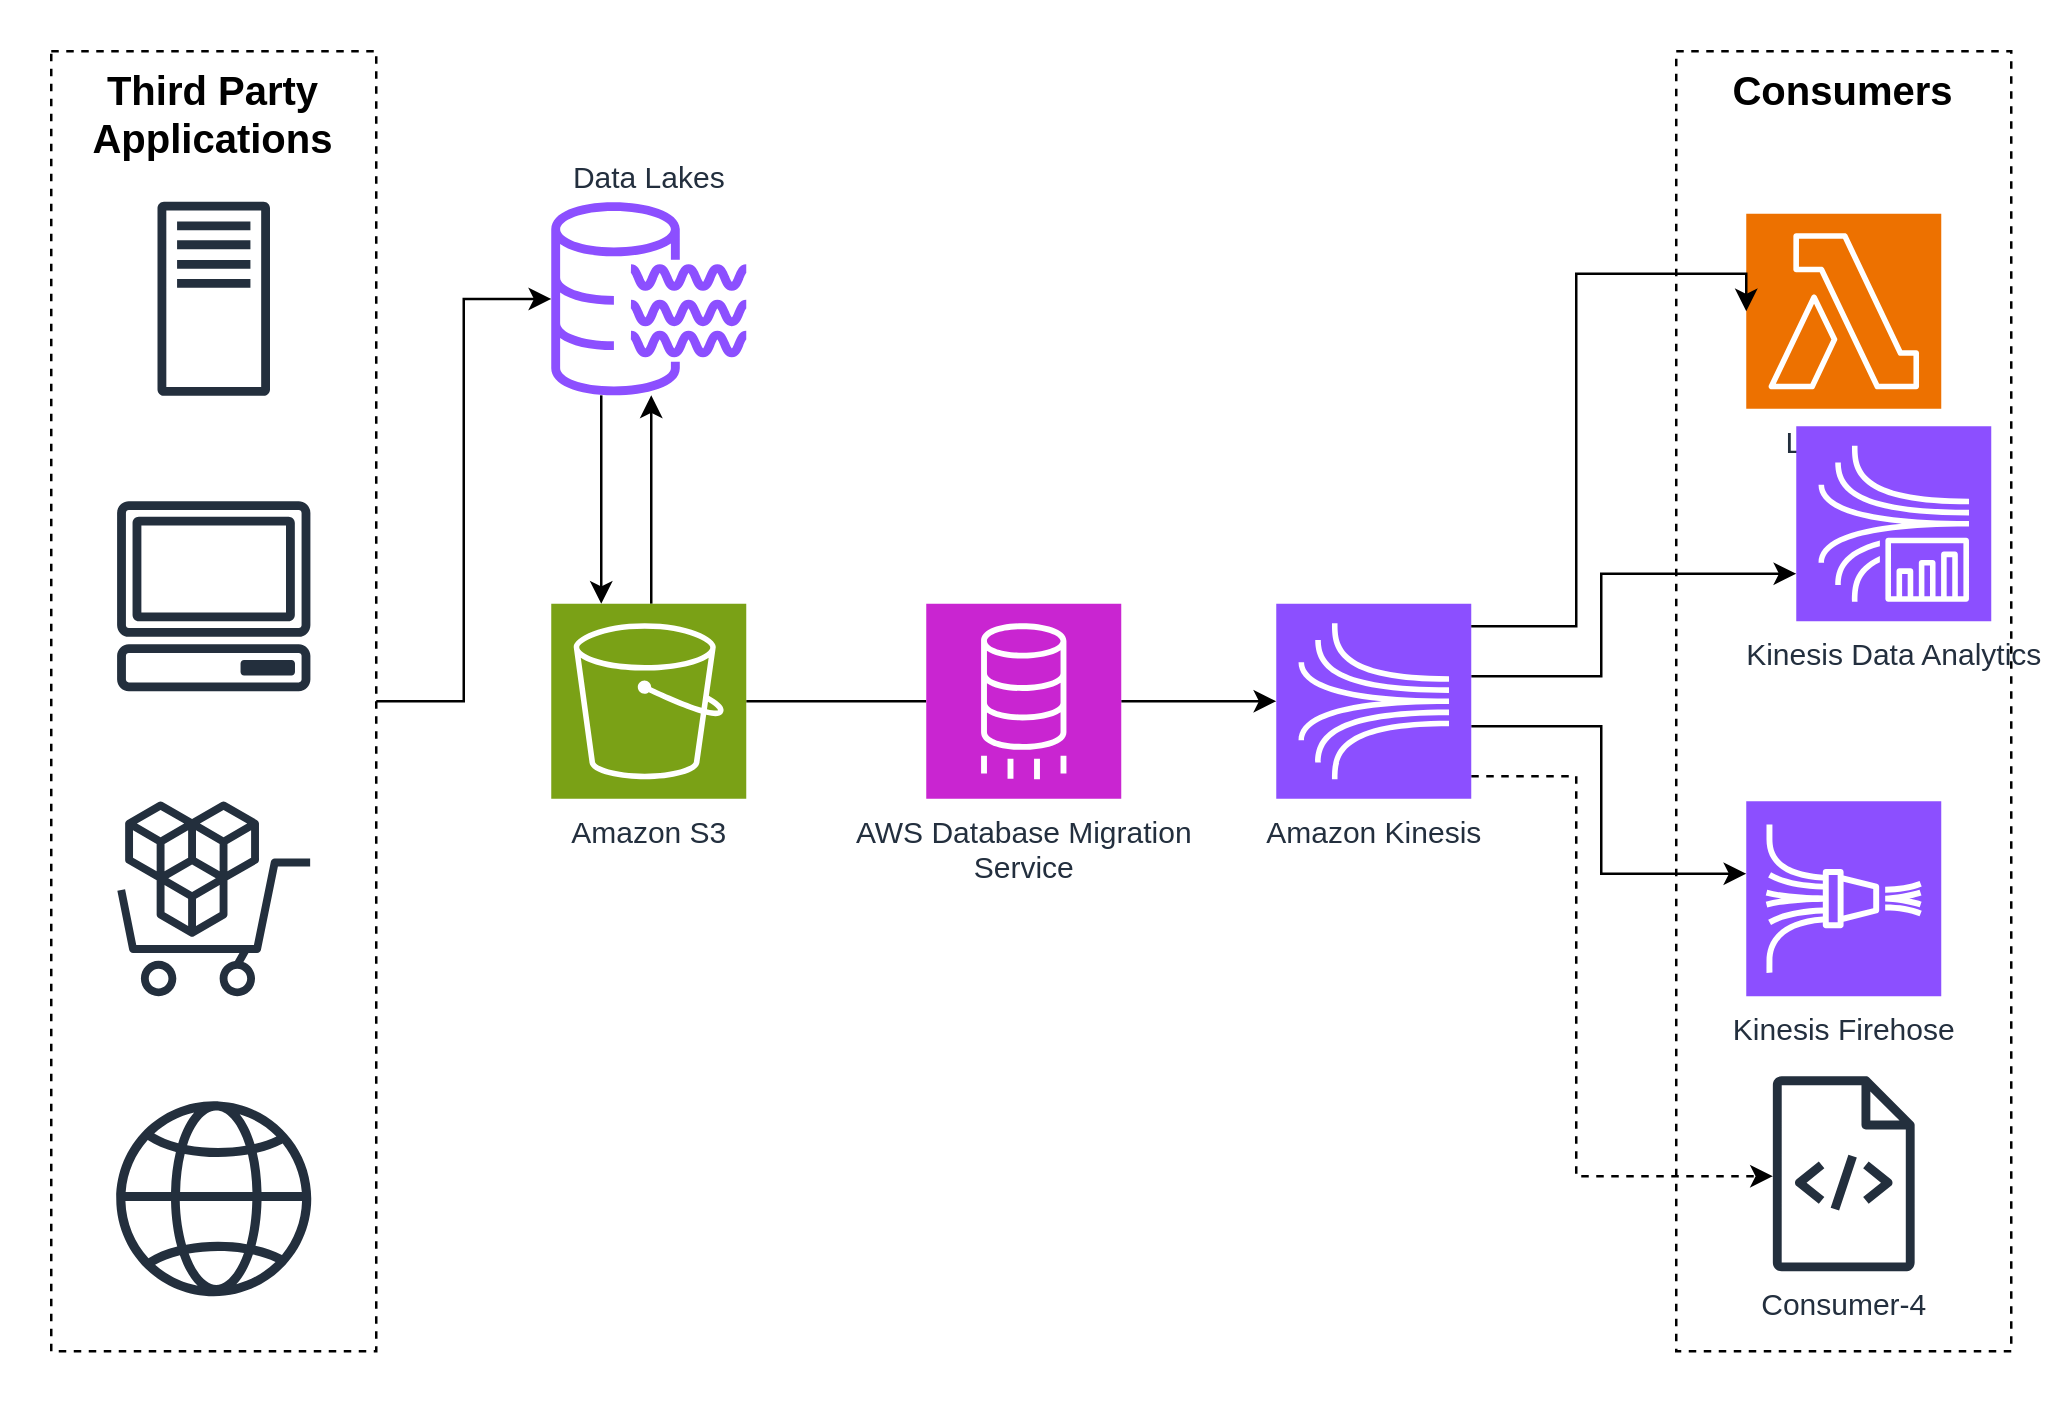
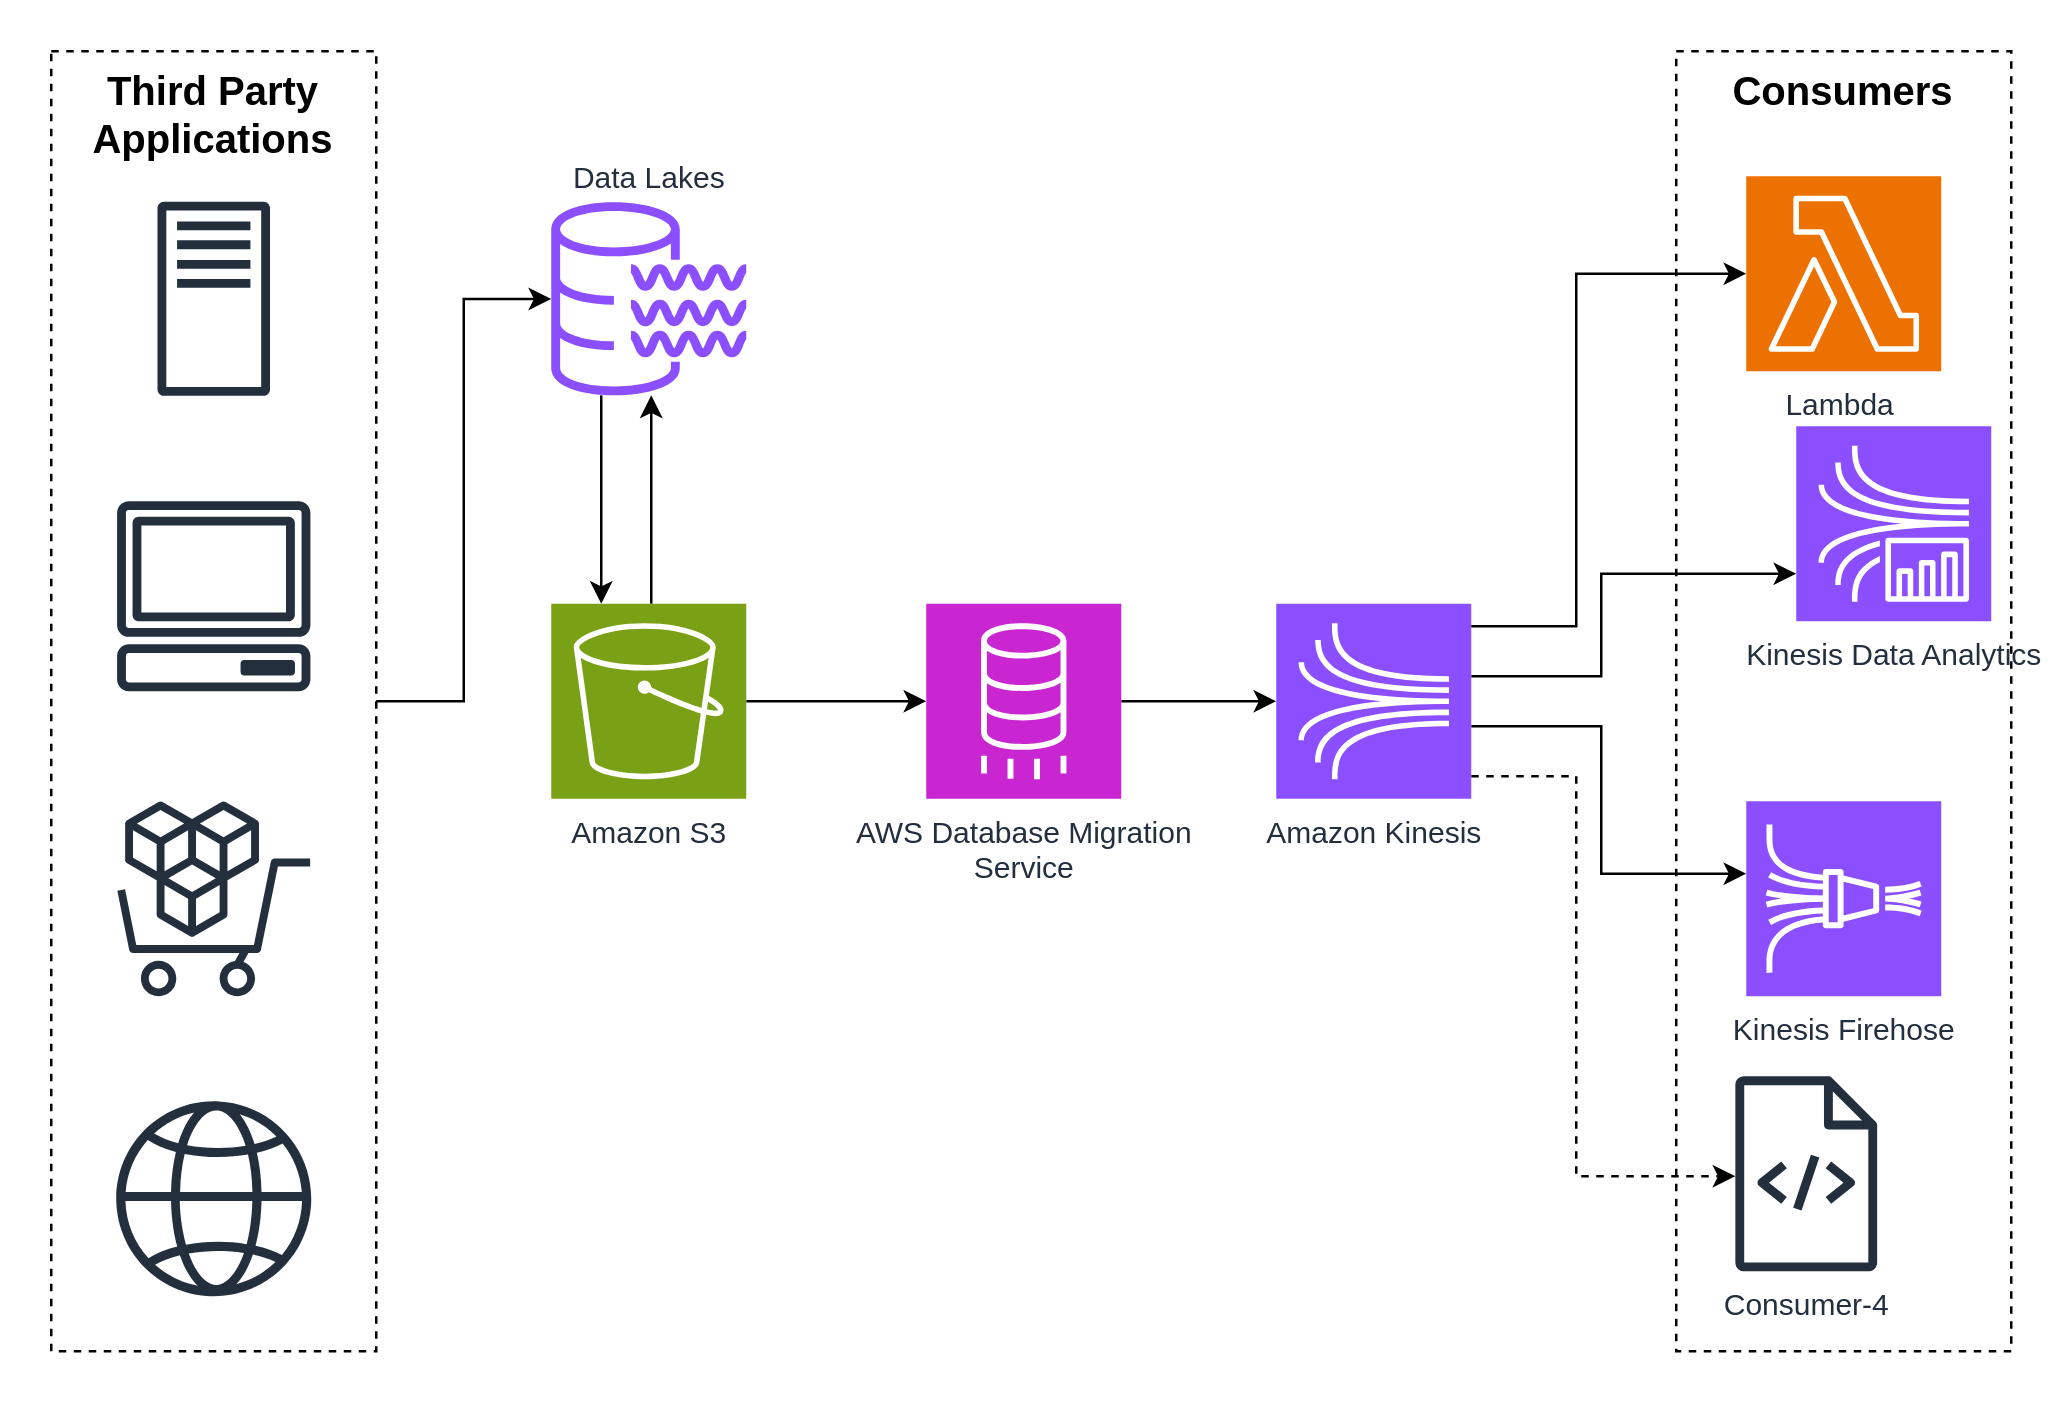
- <mxCell id="20" value="Lambda&amp;nbsp;" style="sketch=0;points=[[0,0,0],[0.25,0,0],[0.5,0,0],[0.75,0,0],[1,0,0],[0,1,0],[0.25,1,0],[0.5,1,0],[0.75,1,0],[1,1,0],[0,0.25,0],[0,0.5,0],[0,0.75,0],[1,0.25,0],[1,0.5,0],[1,0.75,0]];outlineConnect=0;fontColor=#232F3E;fillColor=#ED7100;strokeColor=#ffffff;dashed=0;verticalLabelPosition=bottom;verticalAlign=top;align=center;html=1;fontSize=12;fontStyle=0;aspect=fixed;shape=mxgraph.aws4.resourceIcon;resIcon=mxgraph.aws4.lambda;" vertex="1" parent="1"><mxGeometry x="698" y="85" width="78" height="78" as="geometry" /></mxCell>
+ <mxCell id="20" value="Lambda&amp;nbsp;" style="sketch=0;points=[[0,0,0],[0.25,0,0],[0.5,0,0],[0.75,0,0],[1,0,0],[0,1,0],[0.25,1,0],[0.5,1,0],[0.75,1,0],[1,1,0],[0,0.25,0],[0,0.5,0],[0,0.75,0],[1,0.25,0],[1,0.5,0],[1,0.75,0]];outlineConnect=0;fontColor=#232F3E;fillColor=#ED7100;strokeColor=#ffffff;dashed=0;verticalLabelPosition=bottom;verticalAlign=top;align=center;html=1;fontSize=12;fontStyle=0;aspect=fixed;shape=mxgraph.aws4.resourceIcon;resIcon=mxgraph.aws4.lambda;" vertex="1" parent="1"><mxGeometry x="698" y="70" width="78" height="78" as="geometry" /></mxCell>
- <mxCell id="11" style="edgeStyle=orthogonalEdgeStyle;rounded=0;orthogonalLoop=1;jettySize=auto;html=1;endArrow=none;" edge="1" parent="1" source="12" target="15"><mxGeometry relative="1" as="geometry" /></mxCell>
+ <mxCell id="11" style="edgeStyle=orthogonalEdgeStyle;rounded=0;orthogonalLoop=1;jettySize=auto;html=1;" edge="1" parent="1" source="12" target="15"><mxGeometry relative="1" as="geometry" /></mxCell>
- <mxCell id="23" value="Consumer-4" style="sketch=0;outlineConnect=0;fontColor=#232F3E;gradientColor=none;fillColor=#232F3D;strokeColor=none;dashed=0;verticalLabelPosition=bottom;verticalAlign=top;align=center;html=1;fontSize=12;fontStyle=0;aspect=fixed;pointerEvents=1;shape=mxgraph.aws4.source_code;" vertex="1" parent="1"><mxGeometry x="708.5" y="430" width="57" height="78" as="geometry" /></mxCell>
+ <mxCell id="23" value="Consumer-4" style="sketch=0;outlineConnect=0;fontColor=#232F3E;gradientColor=none;fillColor=#232F3D;strokeColor=none;dashed=0;verticalLabelPosition=bottom;verticalAlign=top;align=center;html=1;fontSize=12;fontStyle=0;aspect=fixed;pointerEvents=1;shape=mxgraph.aws4.source_code;" vertex="1" parent="1"><mxGeometry x="693.5" y="430" width="57" height="78" as="geometry" /></mxCell>
